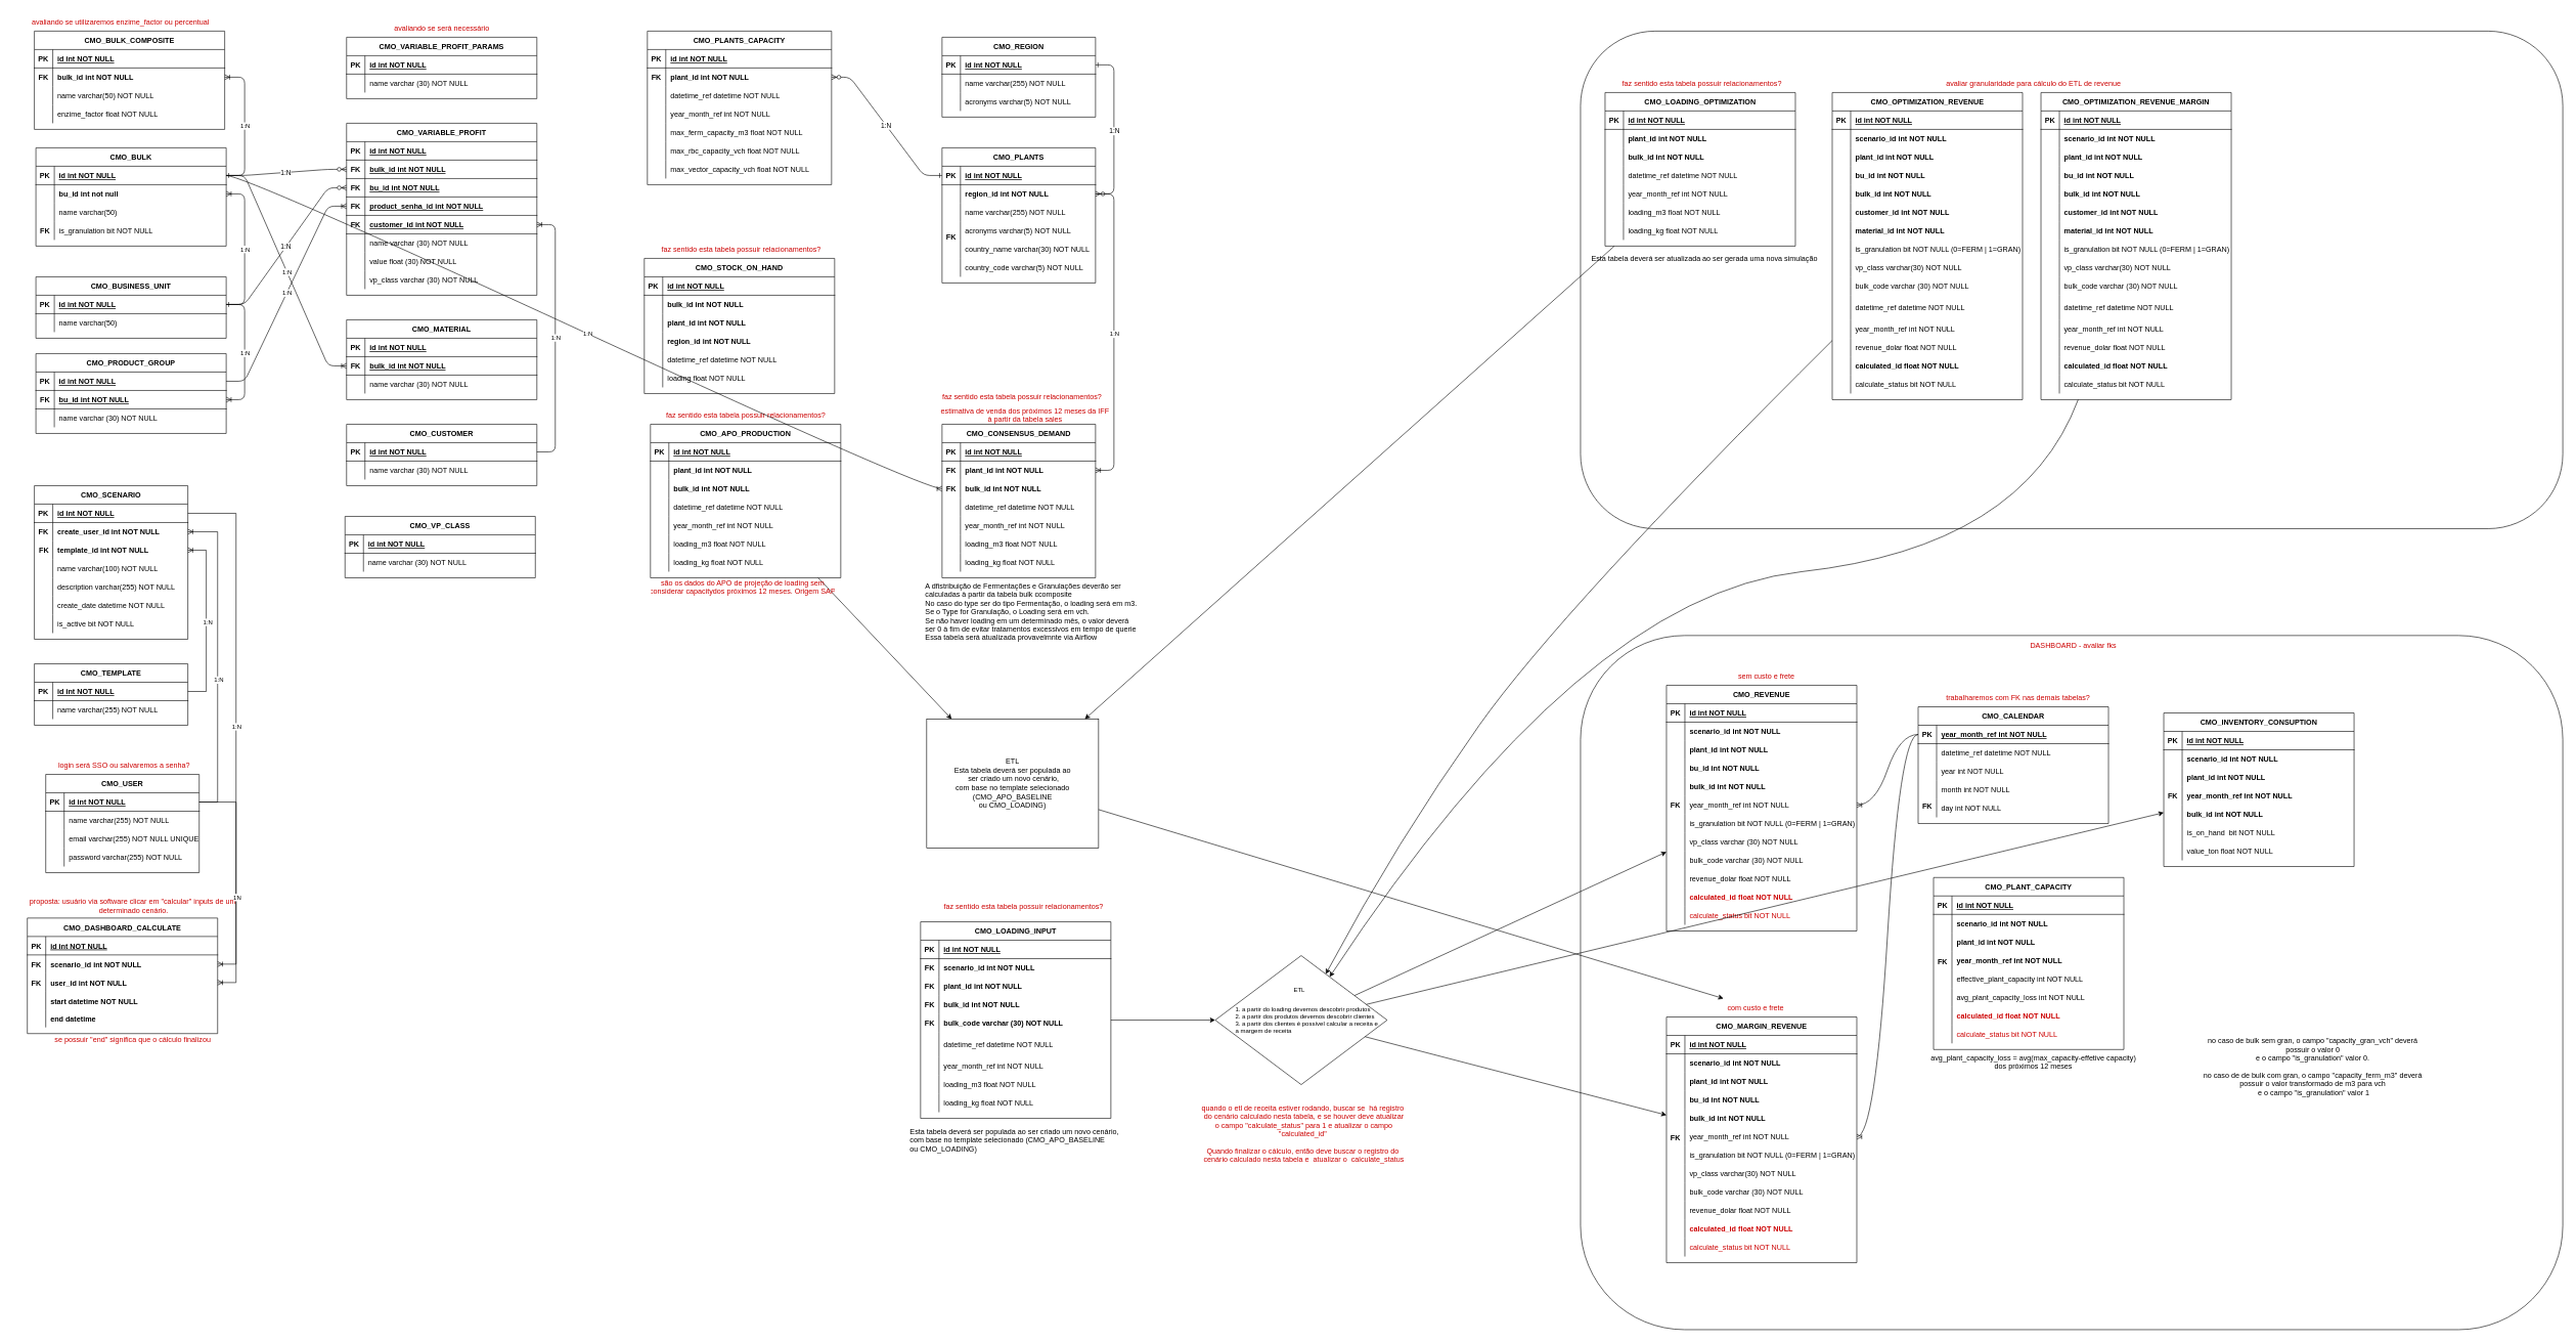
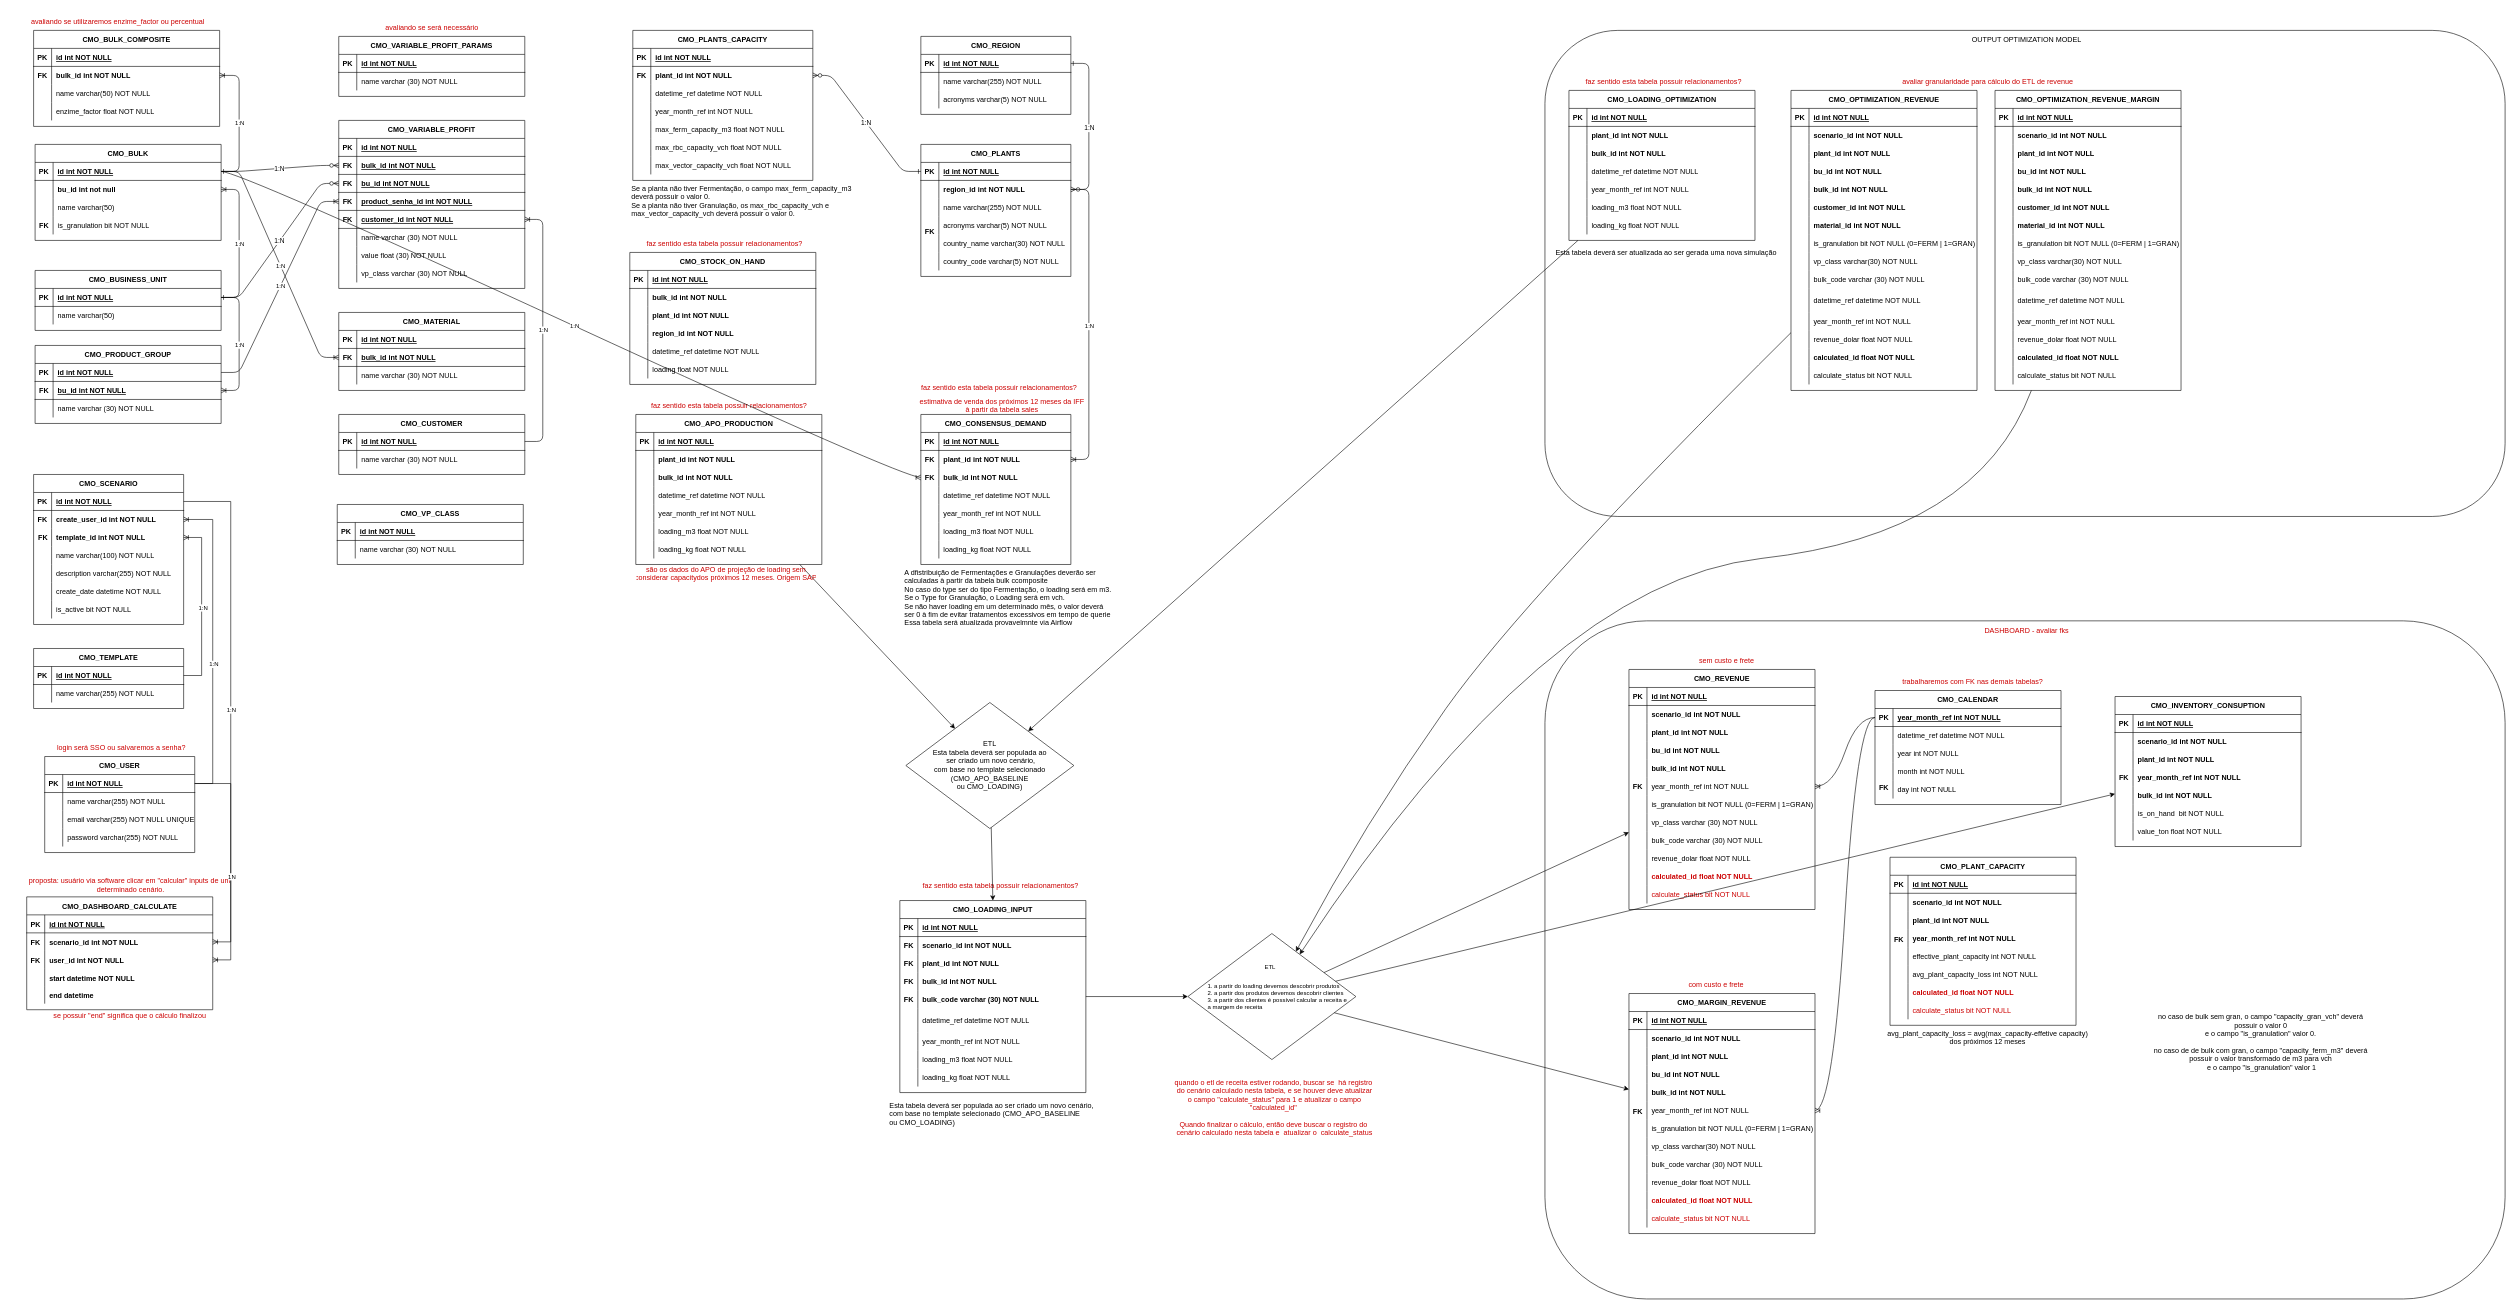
+ <mxCell id="436" value="OUTPUT OPTIMIZATION MODEL" style="shape=partialRectangle;overflow=hidden;connectable=0;fillColor=none;top=0;left=0;bottom=0;right=0;align=center;spacingLeft=6;fontStyle=0;fontColor=#000000;" parent="1" vertex="1"><mxGeometry x="3224" y="50" width="300" height="30" as="geometry"><mxRectangle width="250" height="30" as="alternateBounds" /></mxGeometry></mxCell>
+ <mxCell id="575" value="Se a planta não tiver Fermentação, o campo max_ferm_capacity_m3 &#10;deverá possuir o valor 0.&#10;Se a planta não tiver Granulação, os max_rbc_capacity_vch e&#10;max_vector_capacity_vch deverá possuir o valor 0.&#10;" style="shape=partialRectangle;overflow=hidden;connectable=0;fillColor=none;top=0;left=0;bottom=0;right=0;align=left;spacingLeft=6;fontStyle=0" parent="1" vertex="1"><mxGeometry x="1044" y="302.5" width="380" height="77.5" as="geometry"><mxRectangle width="250" height="30" as="alternateBounds" /></mxGeometry></mxCell>
- <mxCell id="511" value="ETL&lt;br&gt;&lt;span style=&quot;text-align: left;&quot;&gt;Esta tabela deverá ser populada ao&lt;br&gt;&amp;nbsp;ser criado um novo cenário,&lt;/span&gt;&lt;br style=&quot;padding: 0px; margin: 0px; text-align: left;&quot;&gt;&lt;span style=&quot;text-align: left;&quot;&gt;com base no template selecionado (CMO_APO_BASELINE&lt;/span&gt;&lt;br style=&quot;padding: 0px; margin: 0px; text-align: left;&quot;&gt;&lt;span style=&quot;text-align: left;&quot;&gt;ou CMO_LOADING)&lt;/span&gt;" style="whiteSpace=wrap;html=1;rounded=0;" parent="1" vertex="1"><mxGeometry x="1509" y="1170" width="280" height="210" as="geometry" /></mxCell>
+ <mxCell id="511" value="ETL&lt;br&gt;&lt;span style=&quot;text-align: left;&quot;&gt;Esta tabela deverá ser populada ao&lt;br&gt;&amp;nbsp;ser criado um novo cenário,&lt;/span&gt;&lt;br style=&quot;padding: 0px; margin: 0px; text-align: left;&quot;&gt;&lt;span style=&quot;text-align: left;&quot;&gt;com base no template selecionado (CMO_APO_BASELINE&lt;/span&gt;&lt;br style=&quot;padding: 0px; margin: 0px; text-align: left;&quot;&gt;&lt;span style=&quot;text-align: left;&quot;&gt;ou CMO_LOADING)&lt;/span&gt;" style="rhombus;whiteSpace=wrap;html=1;" parent="1" vertex="1"><mxGeometry x="1509" y="1170" width="280" height="210" as="geometry" /></mxCell>
- <mxCell id="516" value="" style="endArrow=classic;html=1;rounded=1;fontSize=10;fontColor=#000000;" parent="1" source="511" target="336" edge="1"><mxGeometry width="50" height="50" relative="1" as="geometry"><mxPoint x="1914" y="1330" as="sourcePoint" /><mxPoint x="1904" y="1530" as="targetPoint" /></mxGeometry></mxCell>
+ <mxCell id="516" value="" style="endArrow=classic;html=1;rounded=1;fontSize=10;fontColor=#000000;entryX=0.5;entryY=0;entryDx=0;entryDy=0;" parent="1" source="511" target="109" edge="1"><mxGeometry width="50" height="50" relative="1" as="geometry"><mxPoint x="1914" y="1330" as="sourcePoint" /><mxPoint x="1904" y="1530" as="targetPoint" /></mxGeometry></mxCell>
